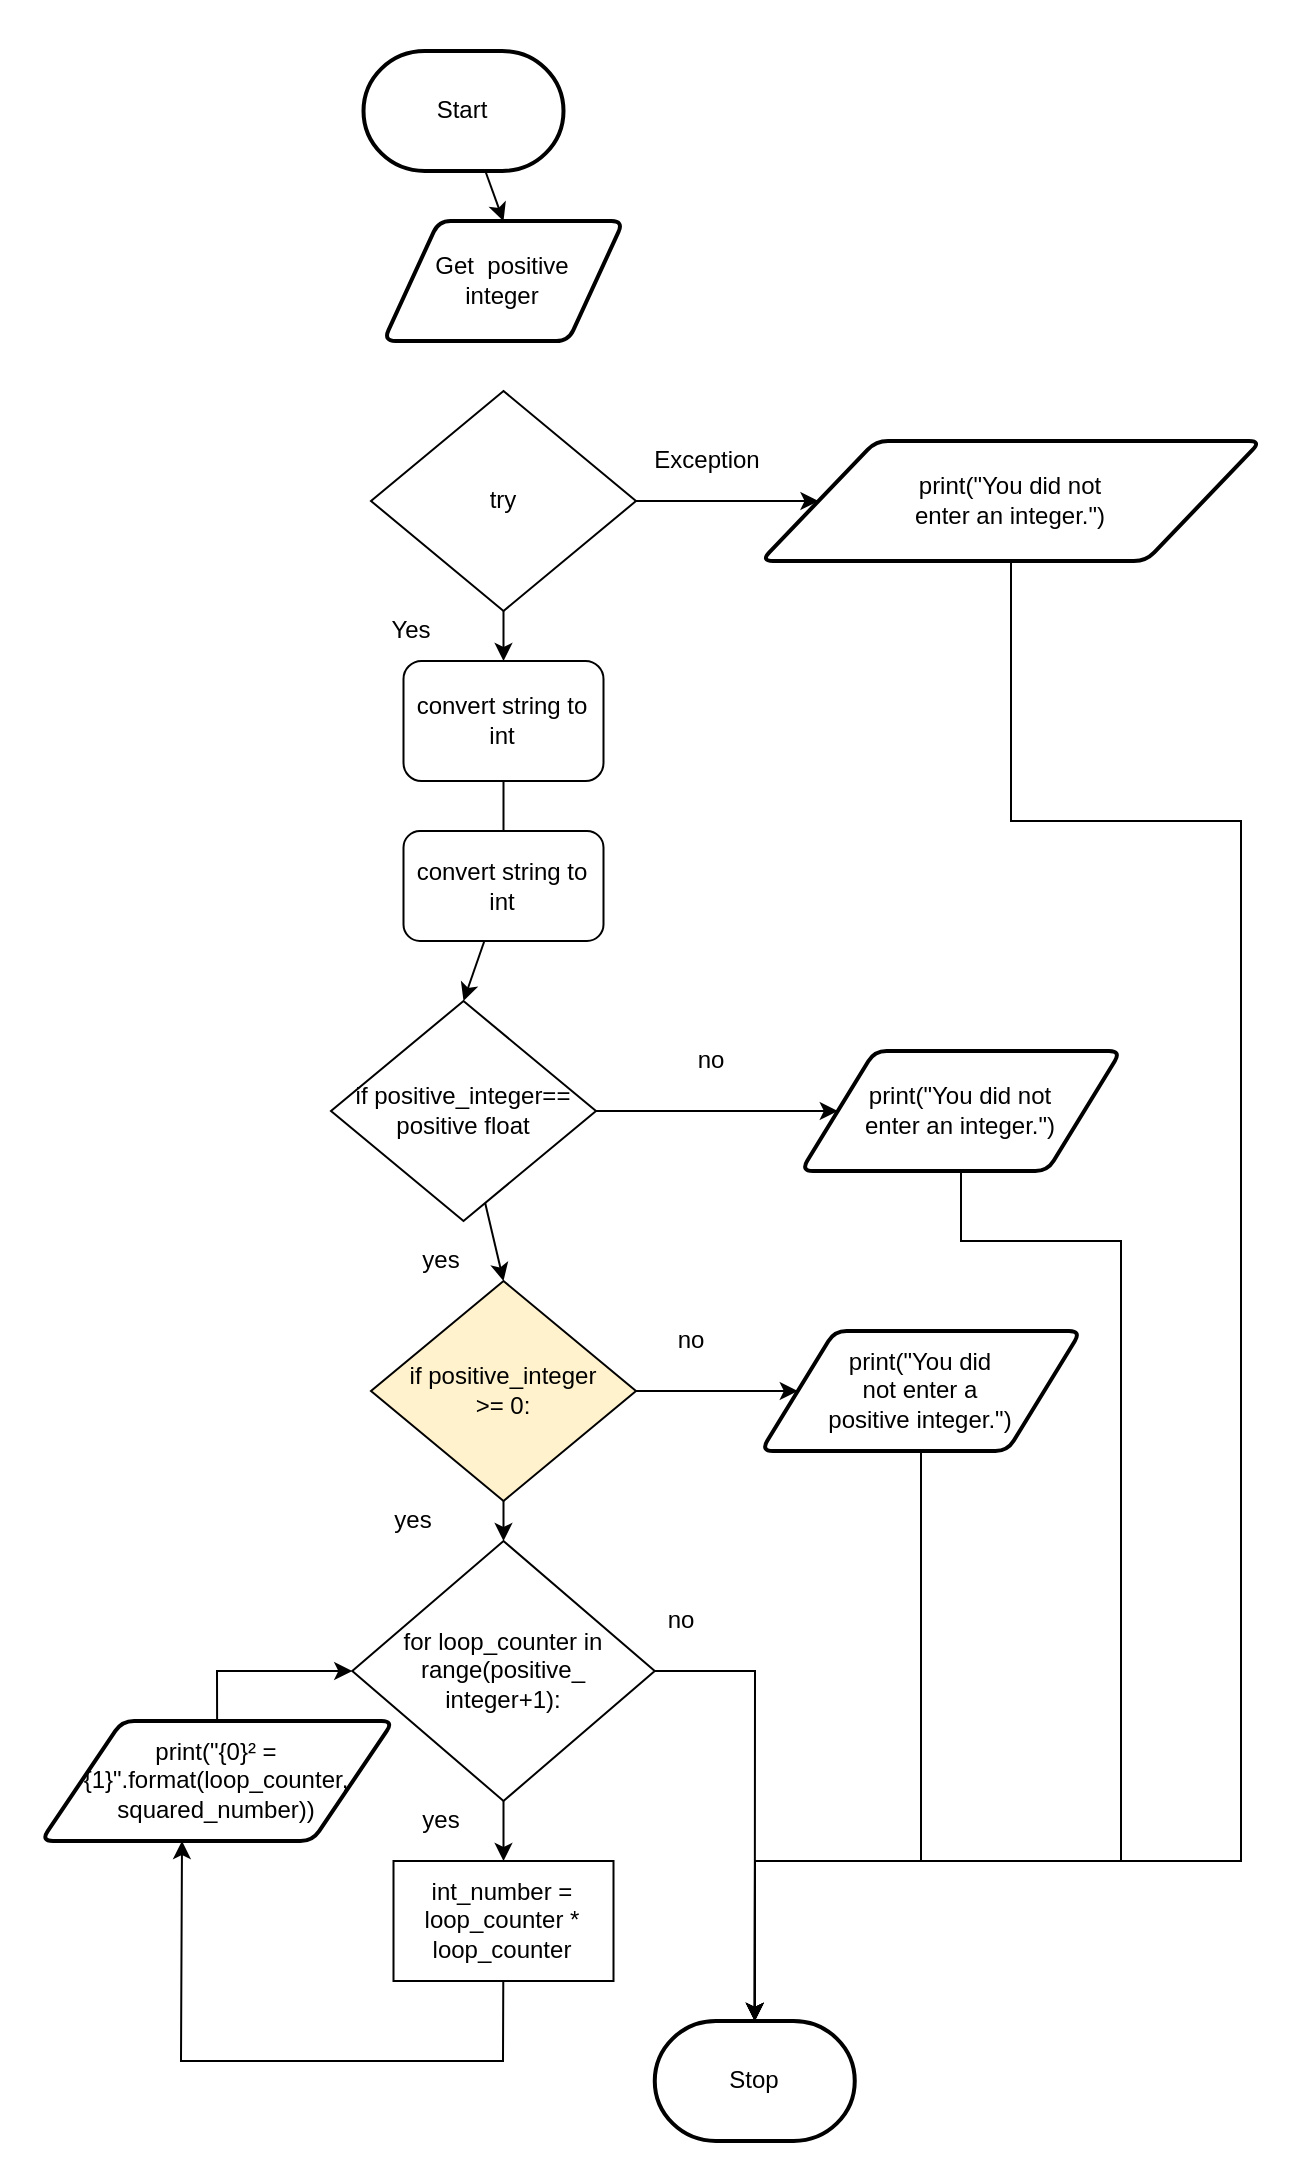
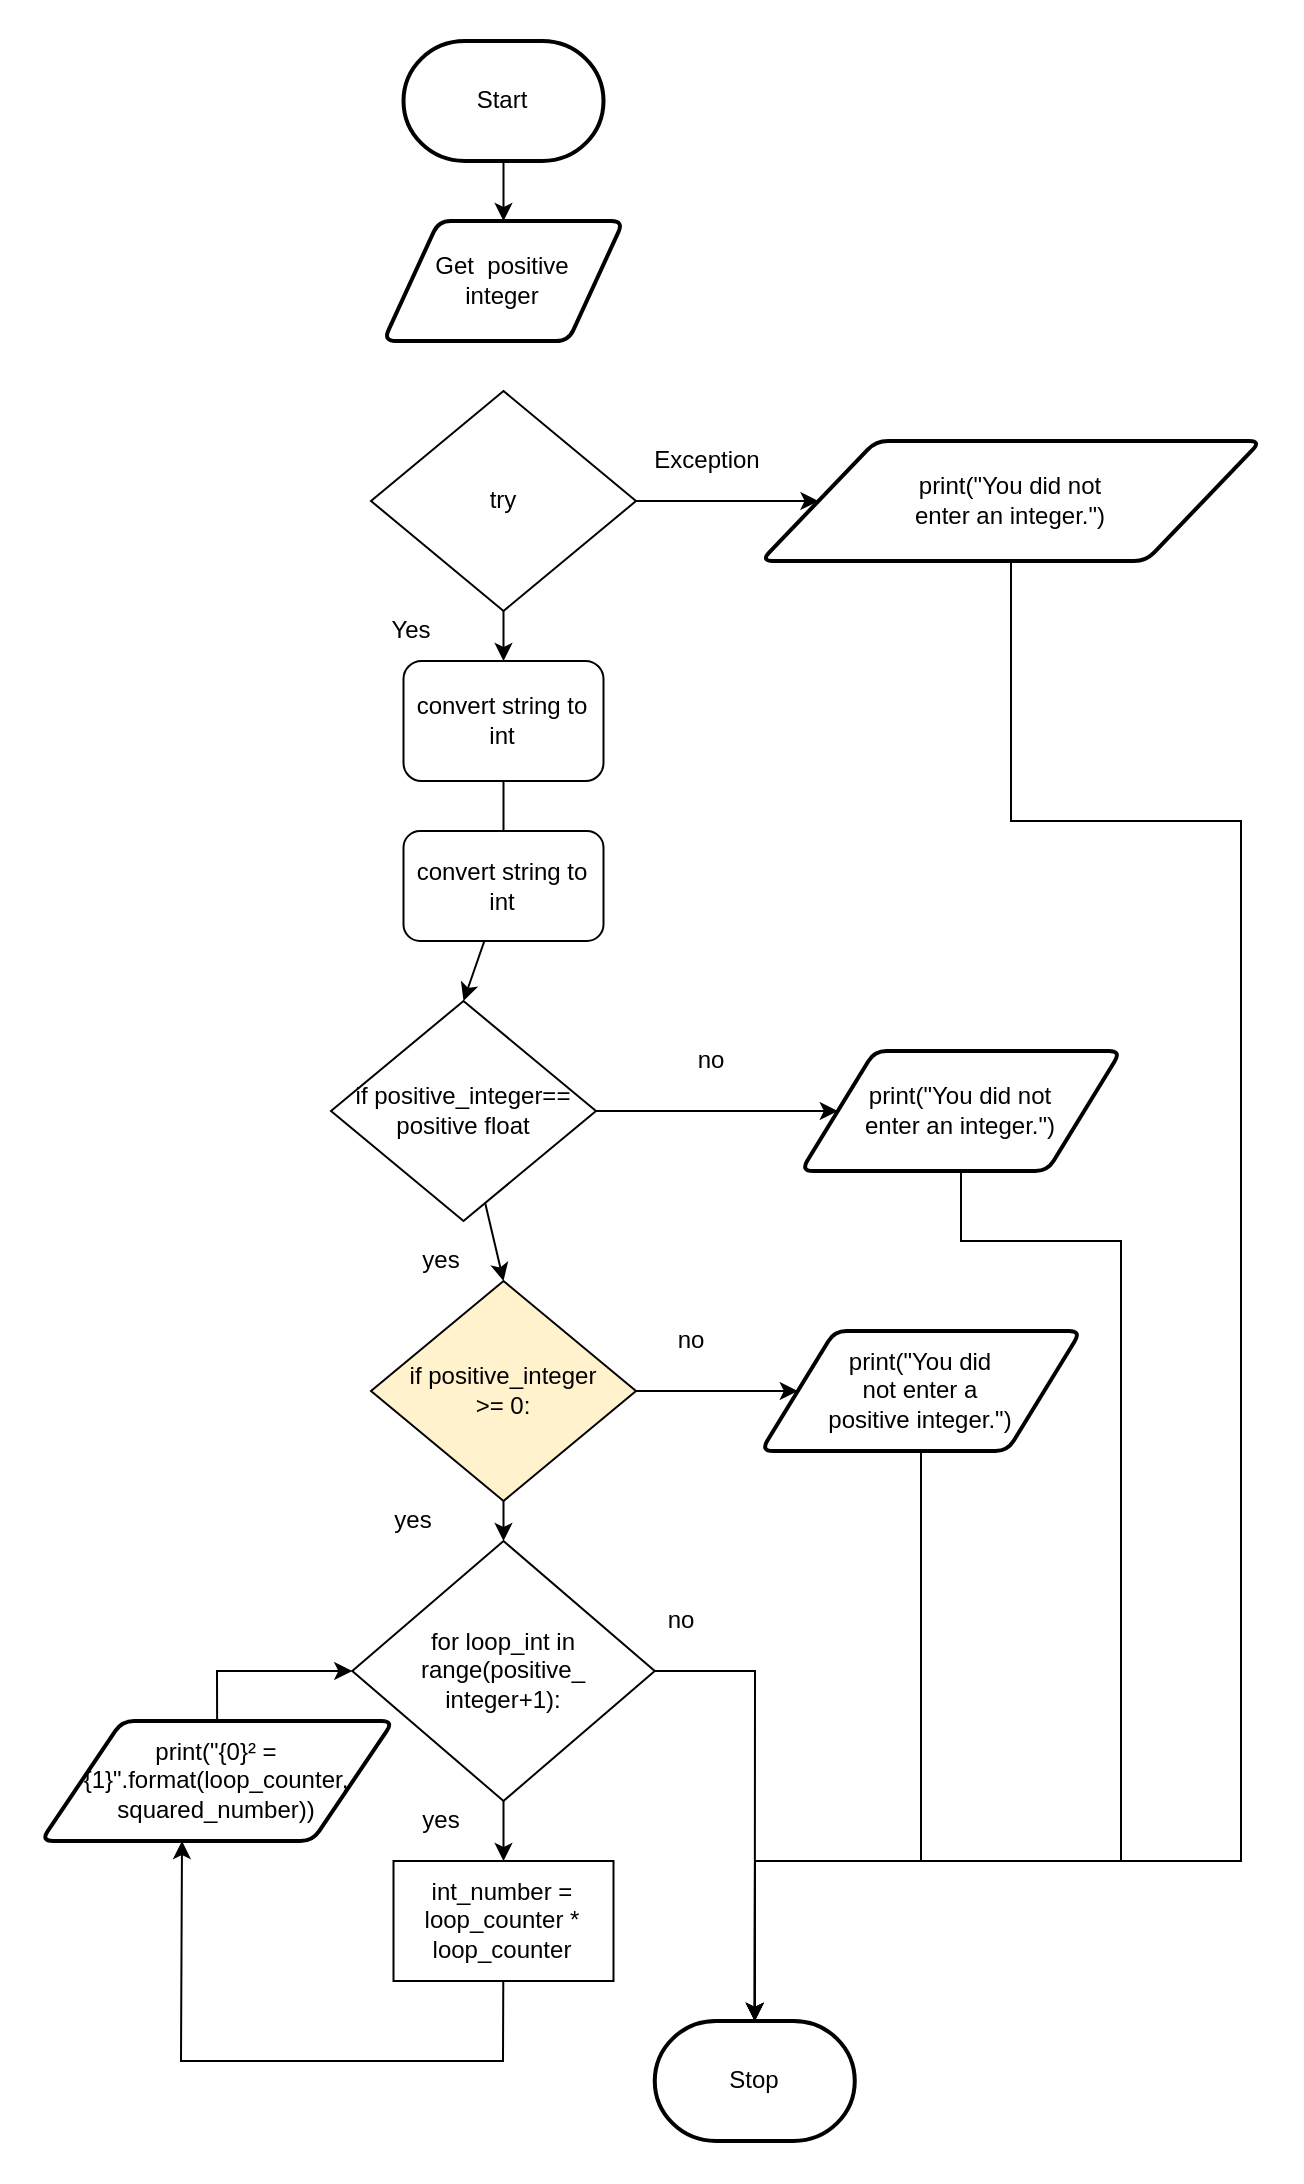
- <mxCell id="3" value="Start" style="strokeWidth=2;html=1;shape=mxgraph.flowchart.terminator;whiteSpace=wrap;" parent="1" vertex="1"><mxGeometry x="181.25" y="25" width="100" height="60" as="geometry" /></mxCell>
+ <mxCell id="3" value="Start" style="strokeWidth=2;html=1;shape=mxgraph.flowchart.terminator;whiteSpace=wrap;" parent="1" vertex="1"><mxGeometry x="201.25" y="20" width="100" height="60" as="geometry" /></mxCell>
- <mxCell id="20" value="for loop_counter in range(positive_&lt;br&gt;integer+1):" style="rhombus;whiteSpace=wrap;html=1;" parent="1" vertex="1"><mxGeometry x="175.63" y="770" width="151.25" height="130" as="geometry" /></mxCell>
+ <mxCell id="20" value="for loop_int in range(positive_&lt;br&gt;integer+1):" style="rhombus;whiteSpace=wrap;html=1;" parent="1" vertex="1"><mxGeometry x="175.63" y="770" width="151.25" height="130" as="geometry" /></mxCell>
